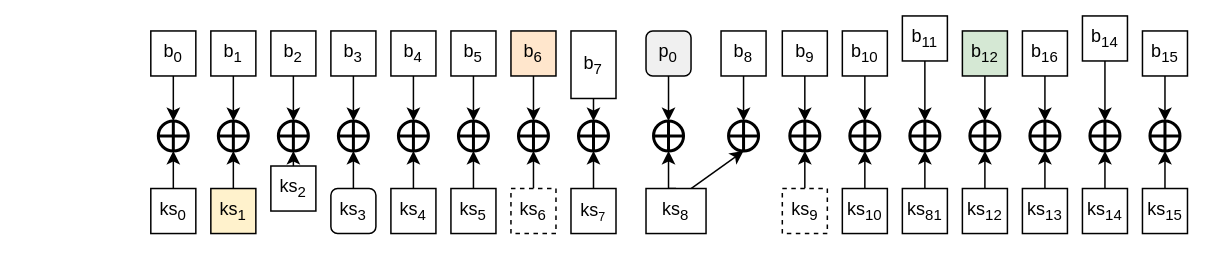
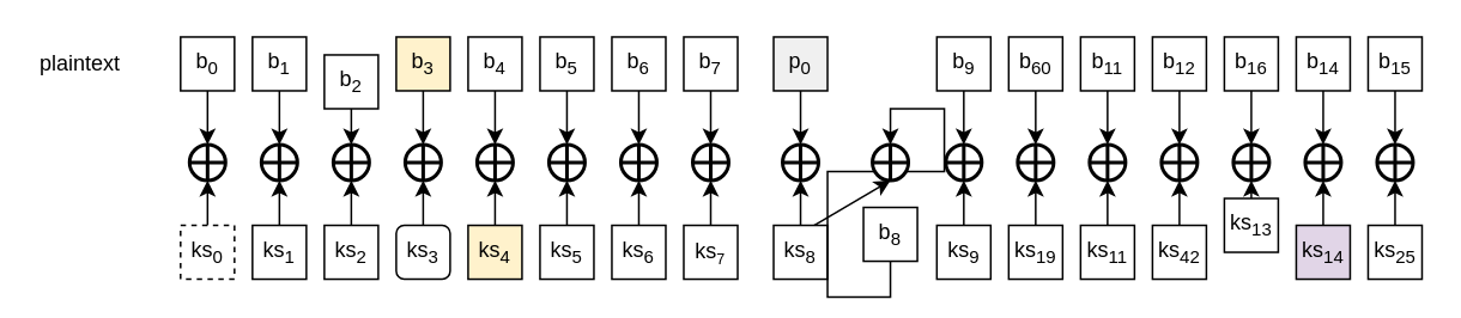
- <mxCell id="62" value="b&lt;sub&gt;11&lt;/sub&gt;" style="rounded=0;whiteSpace=wrap;html=1;" vertex="1" parent="1"><mxGeometry x="600.833" y="10" width="30" height="30" as="geometry" /></mxCell>
+ <mxCell id="62" value="b&lt;sub&gt;11&lt;/sub&gt;" style="rounded=0;whiteSpace=wrap;html=1;" vertex="1" parent="1"><mxGeometry x="600.833" y="20" width="30" height="30" as="geometry" /></mxCell>
- <mxCell id="77" value="b&lt;sub&gt;14&lt;/sub&gt;" style="rounded=0;whiteSpace=wrap;html=1;" vertex="1" parent="1"><mxGeometry x="720.833" y="10" width="30" height="30" as="geometry" /></mxCell>
+ <mxCell id="77" value="b&lt;sub&gt;14&lt;/sub&gt;" style="rounded=0;whiteSpace=wrap;html=1;" vertex="1" parent="1"><mxGeometry x="720.833" y="20" width="30" height="30" as="geometry" /></mxCell>
+ <mxCell id="86" value="plaintext" style="text;html=1;resizable=0;points=[];autosize=1;align=left;verticalAlign=top;spacingTop=-4;" vertex="1" parent="1"><mxGeometry x="20" y="25" width="60" height="20" as="geometry" /></mxCell>
- <mxCell id="13" value="b&lt;sub&gt;2&lt;/sub&gt;" style="rounded=0;whiteSpace=wrap;html=1;" vertex="1" parent="1"><mxGeometry x="180" y="20" width="30" height="30" as="geometry" /></mxCell>
+ <mxCell id="13" value="b&lt;sub&gt;2&lt;/sub&gt;" style="rounded=0;whiteSpace=wrap;html=1;" vertex="1" parent="1"><mxGeometry x="180" y="30" width="30" height="30" as="geometry" /></mxCell>
- <mxCell id="18" value="b&lt;sub&gt;3&lt;/sub&gt;" style="rounded=0;whiteSpace=wrap;html=1;" vertex="1" parent="1"><mxGeometry x="220" y="20" width="30" height="30" as="geometry" /></mxCell>
+ <mxCell id="18" value="b&lt;sub&gt;3&lt;/sub&gt;" style="rounded=0;whiteSpace=wrap;html=1;fillColor=#fff2cc;" vertex="1" parent="1"><mxGeometry x="220" y="20" width="30" height="30" as="geometry" /></mxCell>
- <mxCell id="33" value="b&lt;sub&gt;6&lt;/sub&gt;" style="rounded=0;whiteSpace=wrap;html=1;fillColor=#ffe6cc;" vertex="1" parent="1"><mxGeometry x="340" y="20" width="30" height="30" as="geometry" /></mxCell>
+ <mxCell id="33" value="b&lt;sub&gt;6&lt;/sub&gt;" style="rounded=0;whiteSpace=wrap;html=1;" vertex="1" parent="1"><mxGeometry x="340" y="20" width="30" height="30" as="geometry" /></mxCell>
- <mxCell id="43" value="p&lt;sub&gt;0&lt;/sub&gt;" style="whiteSpace=wrap;html=1;fillColor=#F0F0F0;rounded=1;" vertex="1" parent="1"><mxGeometry x="430" y="20" width="30" height="30" as="geometry" /></mxCell>
+ <mxCell id="43" value="p&lt;sub&gt;0&lt;/sub&gt;" style="rounded=0;whiteSpace=wrap;html=1;fillColor=#F0F0F0;" vertex="1" parent="1"><mxGeometry x="430" y="20" width="30" height="30" as="geometry" /></mxCell>
- <mxCell id="49" value="b&lt;sub&gt;8&lt;/sub&gt;" style="rounded=0;whiteSpace=wrap;html=1;" vertex="1" parent="1"><mxGeometry x="480" y="20" width="30" height="30" as="geometry" /></mxCell>
+ <mxCell id="49" value="b&lt;sub&gt;8&lt;/sub&gt;" style="rounded=0;whiteSpace=wrap;html=1;" vertex="1" parent="1"><mxGeometry x="480" y="115" width="30" height="30" as="geometry" /></mxCell>
- <mxCell id="57" value="b&lt;sub&gt;10&lt;/sub&gt;" style="rounded=0;whiteSpace=wrap;html=1;" vertex="1" parent="1"><mxGeometry x="560.833" y="20" width="30" height="30" as="geometry" /></mxCell>
+ <mxCell id="57" value="b&lt;sub&gt;60&lt;/sub&gt;" style="rounded=0;whiteSpace=wrap;html=1;" vertex="1" parent="1"><mxGeometry x="560.833" y="20" width="30" height="30" as="geometry" /></mxCell>
- <mxCell id="67" value="b&lt;sub&gt;12&lt;/sub&gt;" style="rounded=0;whiteSpace=wrap;html=1;fillColor=#d5e8d4;" vertex="1" parent="1"><mxGeometry x="640.833" y="20" width="30" height="30" as="geometry" /></mxCell>
+ <mxCell id="67" value="b&lt;sub&gt;12&lt;/sub&gt;" style="rounded=0;whiteSpace=wrap;html=1;" vertex="1" parent="1"><mxGeometry x="640.833" y="20" width="30" height="30" as="geometry" /></mxCell>
- <mxCell id="38" value="b&lt;sub&gt;7&lt;/sub&gt;" style="rounded=0;whiteSpace=wrap;html=1;" vertex="1" parent="1"><mxGeometry x="380" y="20" width="30" height="45" as="geometry" /></mxCell>
+ <mxCell id="38" value="b&lt;sub&gt;7&lt;/sub&gt;" style="rounded=0;whiteSpace=wrap;html=1;" vertex="1" parent="1"><mxGeometry x="380" y="20" width="30" height="30" as="geometry" /></mxCell>
- <mxCell id="15" value="ks&lt;sub&gt;2&lt;/sub&gt;" style="rounded=0;whiteSpace=wrap;html=1;" vertex="1" parent="1"><mxGeometry x="180" y="110" width="30" height="30" as="geometry" /></mxCell>
+ <mxCell id="15" value="ks&lt;sub&gt;2&lt;/sub&gt;" style="rounded=0;whiteSpace=wrap;html=1;" vertex="1" parent="1"><mxGeometry x="180" y="125" width="30" height="30" as="geometry" /></mxCell>
- <mxCell id="5" value="ks&lt;sub&gt;0&lt;/sub&gt;" style="rounded=0;whiteSpace=wrap;html=1;" vertex="1" parent="1"><mxGeometry x="100" y="125" width="30" height="30" as="geometry" /></mxCell>
+ <mxCell id="5" value="ks&lt;sub&gt;0&lt;/sub&gt;" style="rounded=0;whiteSpace=wrap;html=1;dashed=1;" vertex="1" parent="1"><mxGeometry x="100" y="125" width="30" height="30" as="geometry" /></mxCell>
- <mxCell id="10" value="ks&lt;sub&gt;1&lt;/sub&gt;" style="rounded=0;whiteSpace=wrap;html=1;fillColor=#fff2cc;" vertex="1" parent="1"><mxGeometry x="140" y="125" width="30" height="30" as="geometry" /></mxCell>
+ <mxCell id="10" value="ks&lt;sub&gt;1&lt;/sub&gt;" style="rounded=0;whiteSpace=wrap;html=1;" vertex="1" parent="1"><mxGeometry x="140" y="125" width="30" height="30" as="geometry" /></mxCell>
- <mxCell id="25" value="ks&lt;sub&gt;4&lt;/sub&gt;" style="rounded=0;whiteSpace=wrap;html=1;" vertex="1" parent="1"><mxGeometry x="260" y="125" width="30" height="30" as="geometry" /></mxCell>
+ <mxCell id="25" value="ks&lt;sub&gt;4&lt;/sub&gt;" style="rounded=0;whiteSpace=wrap;html=1;fillColor=#fff2cc;" vertex="1" parent="1"><mxGeometry x="260" y="125" width="30" height="30" as="geometry" /></mxCell>
- <mxCell id="35" value="ks&lt;sub&gt;6&lt;/sub&gt;" style="rounded=0;whiteSpace=wrap;html=1;dashed=1;" vertex="1" parent="1"><mxGeometry x="340" y="125" width="30" height="30" as="geometry" /></mxCell>
+ <mxCell id="35" value="ks&lt;sub&gt;6&lt;/sub&gt;" style="rounded=0;whiteSpace=wrap;html=1;" vertex="1" parent="1"><mxGeometry x="340" y="125" width="30" height="30" as="geometry" /></mxCell>
- <mxCell id="46" value="ks&lt;sub&gt;8&lt;/sub&gt;" style="rounded=0;whiteSpace=wrap;html=1;" vertex="1" parent="1"><mxGeometry x="430" y="125" width="40" height="30" as="geometry" /></mxCell>
+ <mxCell id="46" value="ks&lt;sub&gt;8&lt;/sub&gt;" style="rounded=0;whiteSpace=wrap;html=1;" vertex="1" parent="1"><mxGeometry x="430" y="125" width="30" height="30" as="geometry" /></mxCell>
- <mxCell id="54" value="ks&lt;sub&gt;9&lt;/sub&gt;" style="rounded=0;whiteSpace=wrap;html=1;dashed=1;" vertex="1" parent="1"><mxGeometry x="520.833" y="125" width="30" height="30" as="geometry" /></mxCell>
+ <mxCell id="54" value="ks&lt;sub&gt;9&lt;/sub&gt;" style="rounded=0;whiteSpace=wrap;html=1;" vertex="1" parent="1"><mxGeometry x="520.833" y="125" width="30" height="30" as="geometry" /></mxCell>
- <mxCell id="59" value="ks&lt;sub&gt;10&lt;/sub&gt;" style="rounded=0;whiteSpace=wrap;html=1;" vertex="1" parent="1"><mxGeometry x="560.833" y="125" width="30" height="30" as="geometry" /></mxCell>
+ <mxCell id="59" value="ks&lt;sub&gt;19&lt;/sub&gt;" style="rounded=0;whiteSpace=wrap;html=1;" vertex="1" parent="1"><mxGeometry x="560.833" y="125" width="30" height="30" as="geometry" /></mxCell>
- <mxCell id="64" value="ks&lt;sub&gt;81&lt;/sub&gt;" style="rounded=0;whiteSpace=wrap;html=1;" vertex="1" parent="1"><mxGeometry x="600.833" y="125" width="30" height="30" as="geometry" /></mxCell>
+ <mxCell id="64" value="ks&lt;sub&gt;11&lt;/sub&gt;" style="rounded=0;whiteSpace=wrap;html=1;" vertex="1" parent="1"><mxGeometry x="600.833" y="125" width="30" height="30" as="geometry" /></mxCell>
- <mxCell id="69" value="ks&lt;sub&gt;12&lt;/sub&gt;" style="rounded=0;whiteSpace=wrap;html=1;" vertex="1" parent="1"><mxGeometry x="640.833" y="125" width="30" height="30" as="geometry" /></mxCell>
+ <mxCell id="69" value="ks&lt;sub&gt;42&lt;/sub&gt;" style="rounded=0;whiteSpace=wrap;html=1;" vertex="1" parent="1"><mxGeometry x="640.833" y="125" width="30" height="30" as="geometry" /></mxCell>
- <mxCell id="74" value="ks&lt;sub&gt;13&lt;/sub&gt;" style="rounded=0;whiteSpace=wrap;html=1;" vertex="1" parent="1"><mxGeometry x="680.833" y="125" width="30" height="30" as="geometry" /></mxCell>
+ <mxCell id="74" value="ks&lt;sub&gt;13&lt;/sub&gt;" style="rounded=0;whiteSpace=wrap;html=1;" vertex="1" parent="1"><mxGeometry x="680.833" y="110" width="30" height="30" as="geometry" /></mxCell>
- <mxCell id="79" value="ks&lt;sub&gt;14&lt;/sub&gt;" style="rounded=0;whiteSpace=wrap;html=1;" vertex="1" parent="1"><mxGeometry x="720.833" y="125" width="30" height="30" as="geometry" /></mxCell>
+ <mxCell id="79" value="ks&lt;sub&gt;14&lt;/sub&gt;" style="rounded=0;whiteSpace=wrap;html=1;fillColor=#e1d5e7;" vertex="1" parent="1"><mxGeometry x="720.833" y="125" width="30" height="30" as="geometry" /></mxCell>
- <mxCell id="84" value="ks&lt;sub&gt;15&lt;/sub&gt;" style="rounded=0;whiteSpace=wrap;html=1;" vertex="1" parent="1"><mxGeometry x="760.833" y="125" width="30" height="30" as="geometry" /></mxCell>
+ <mxCell id="84" value="ks&lt;sub&gt;25&lt;/sub&gt;" style="rounded=0;whiteSpace=wrap;html=1;" vertex="1" parent="1"><mxGeometry x="760.833" y="125" width="30" height="30" as="geometry" /></mxCell>
